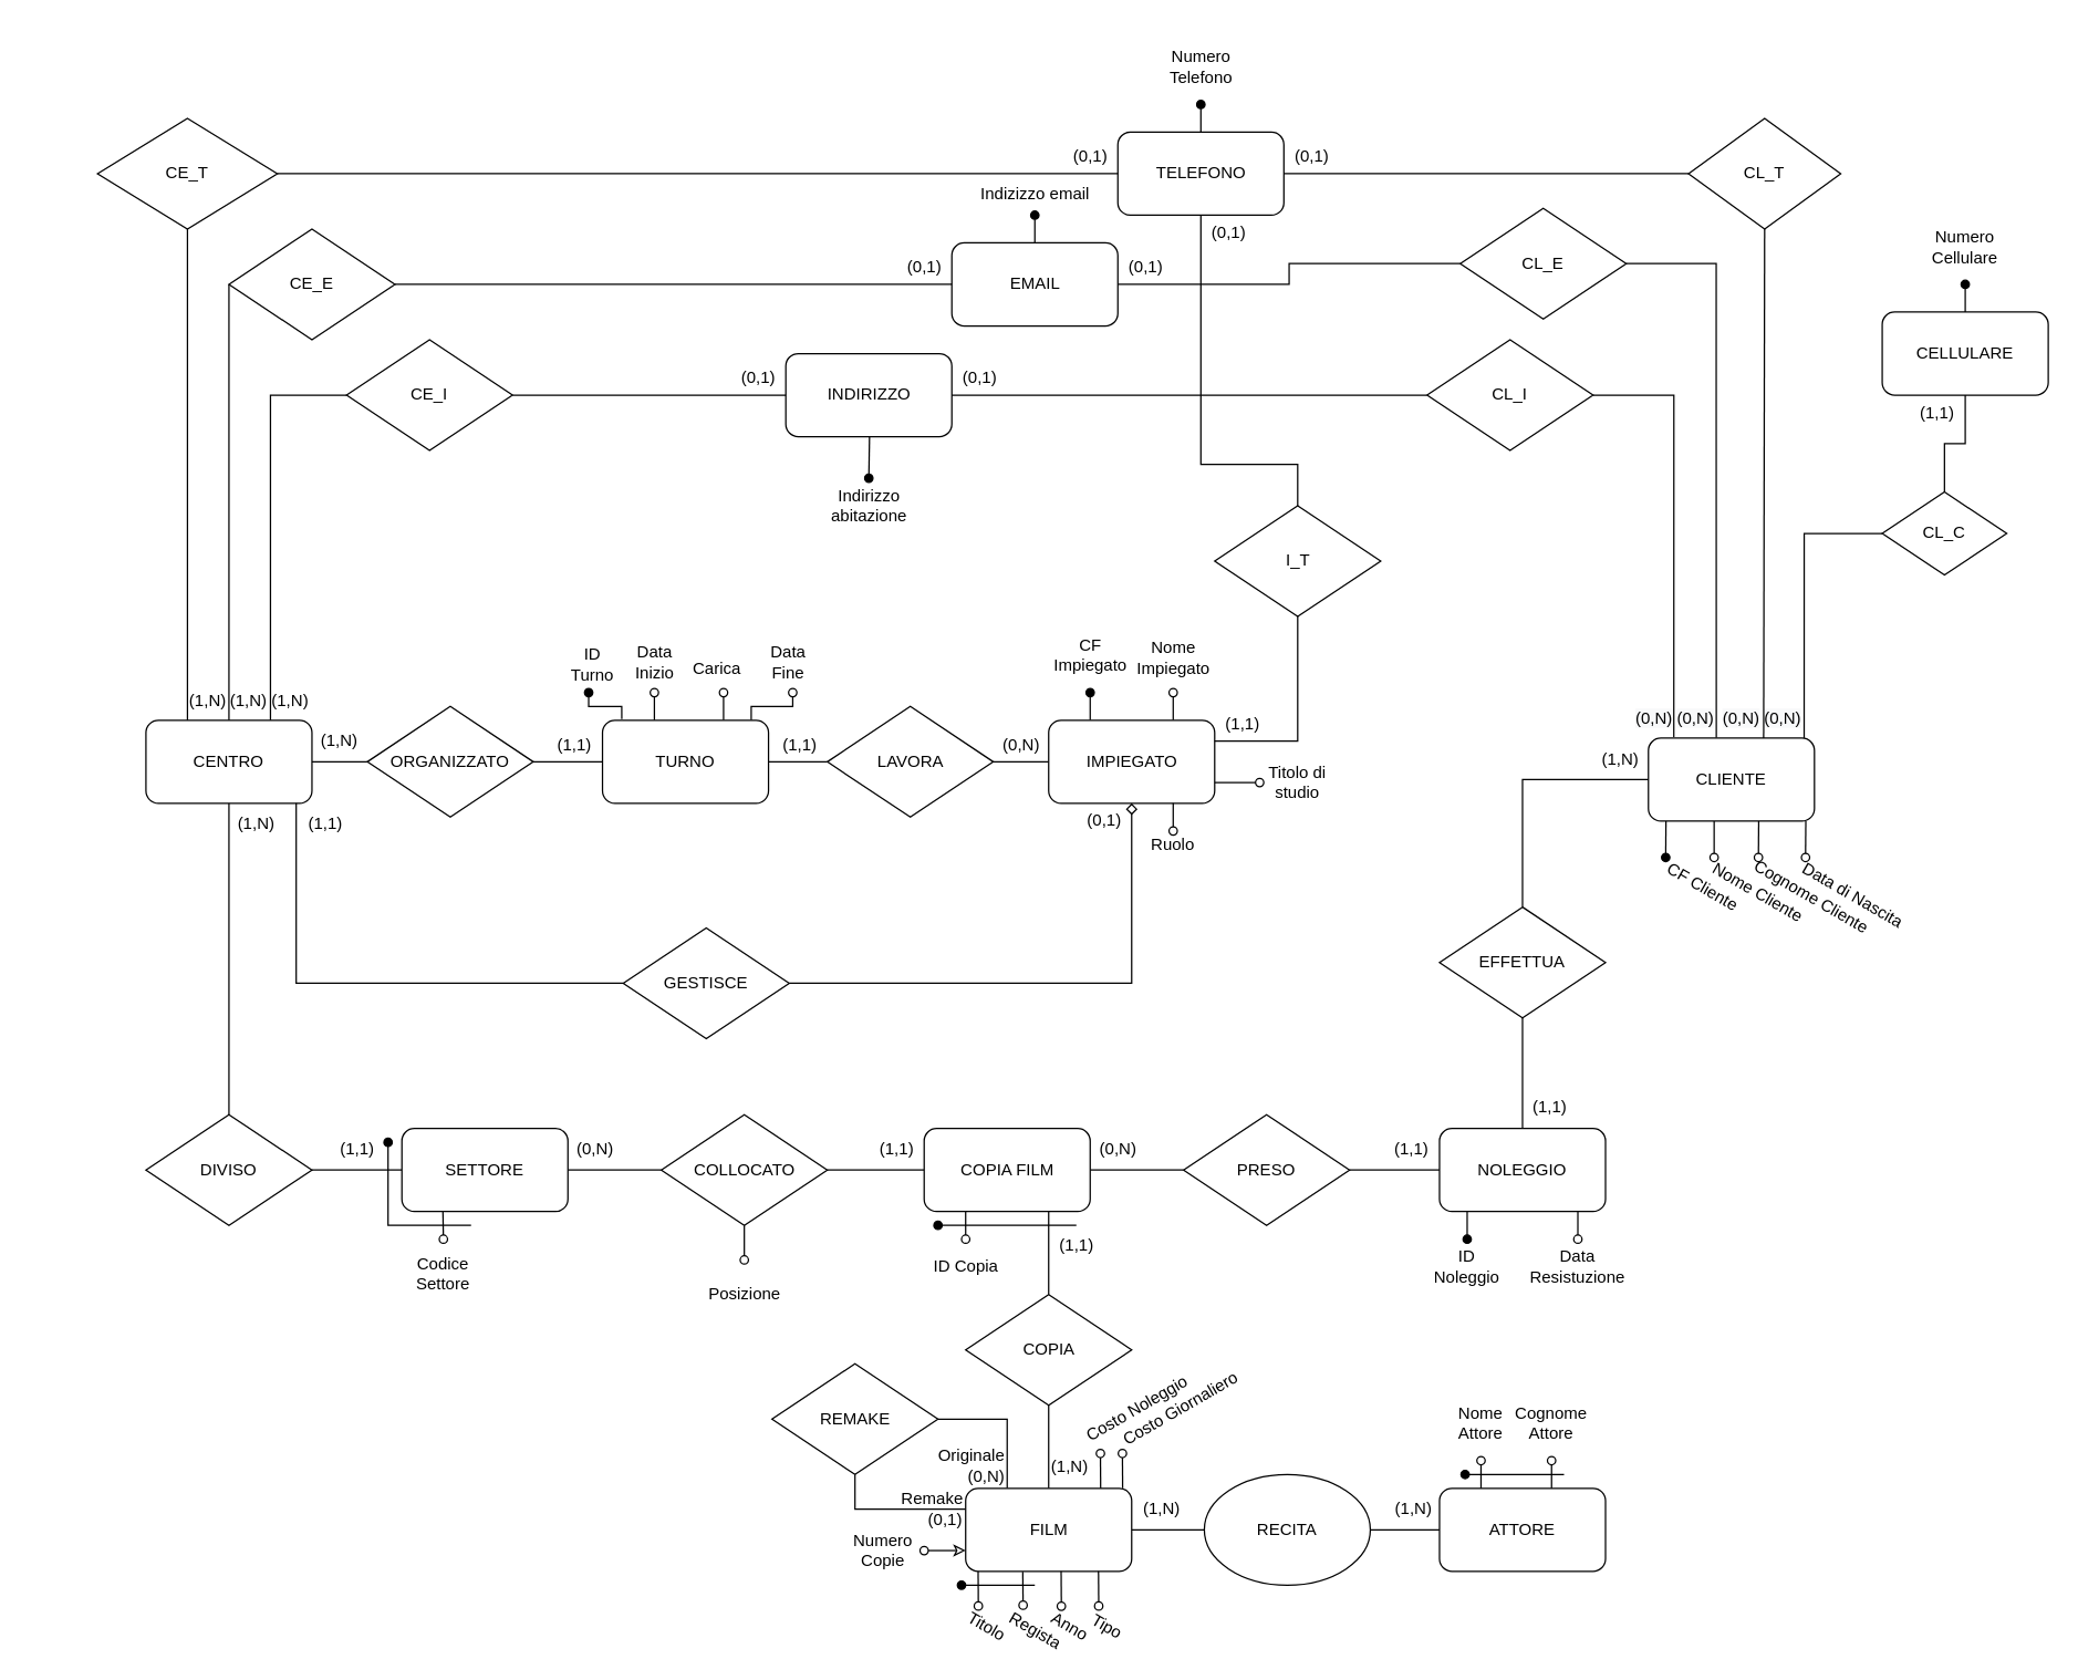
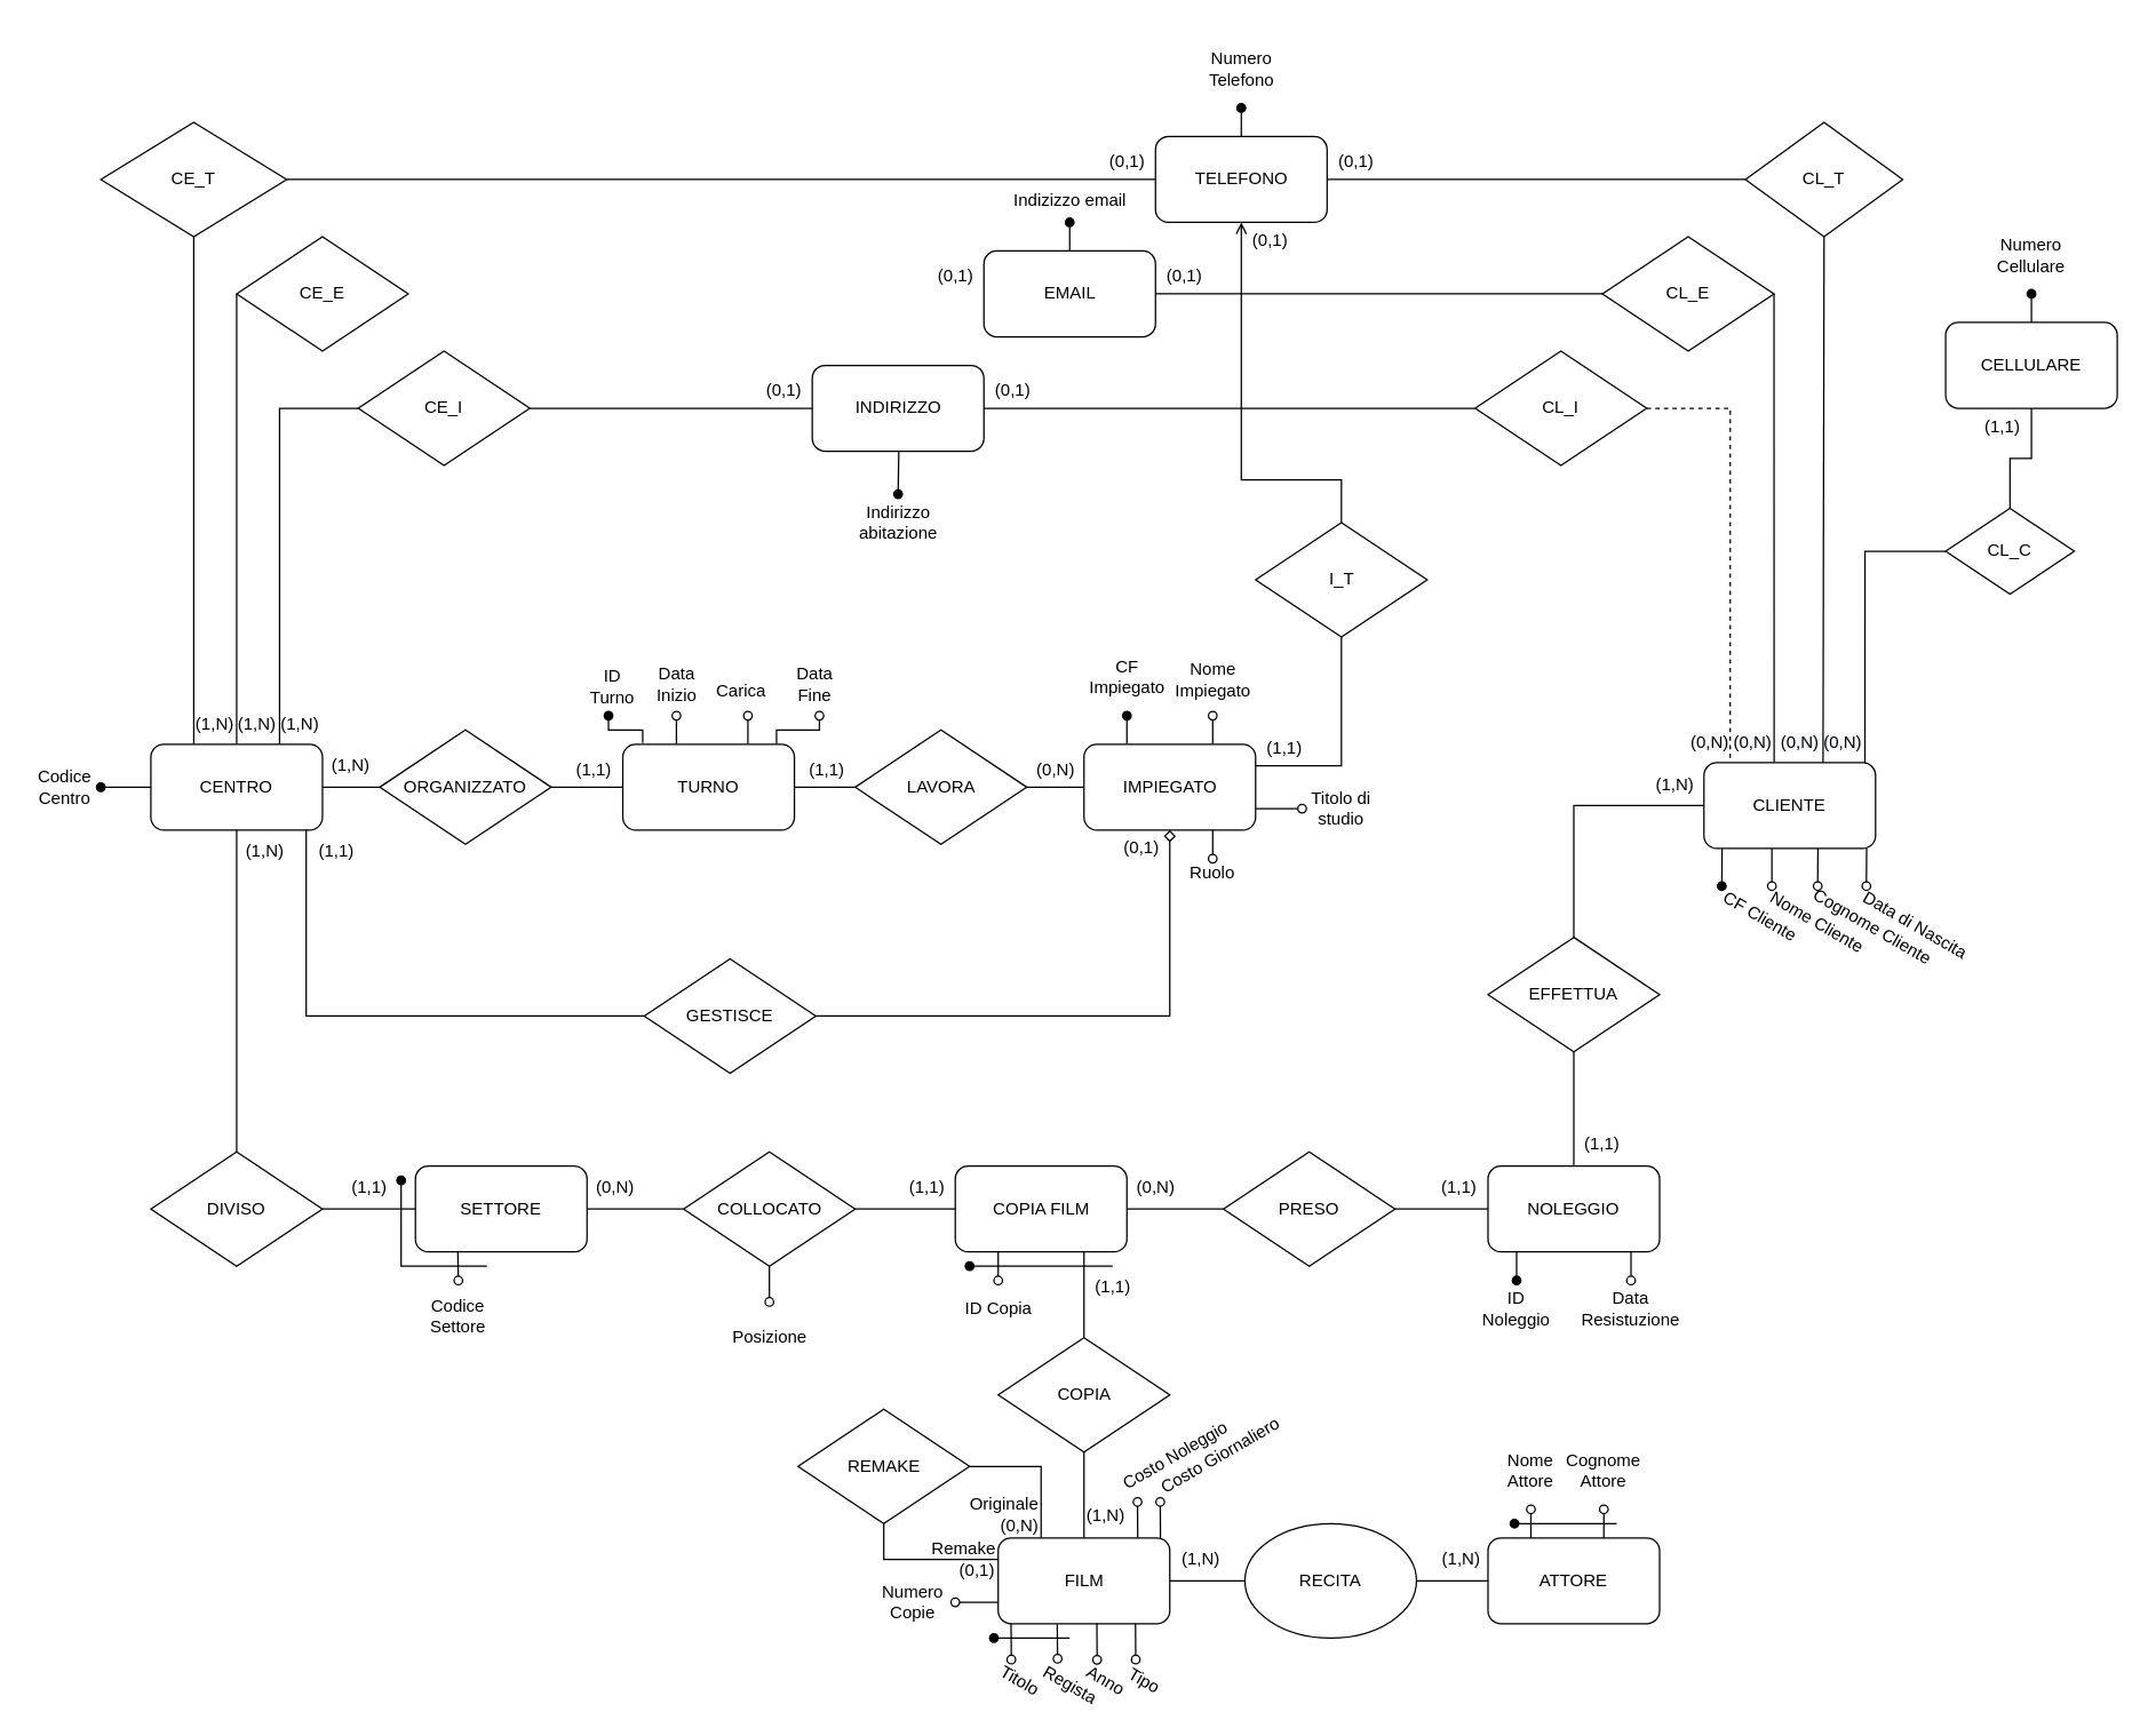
- <mxCell id="129" style="edgeStyle=orthogonalEdgeStyle;rounded=0;orthogonalLoop=1;jettySize=auto;html=1;entryX=0.5;entryY=1;entryDx=0;entryDy=0;endArrow=none;endFill=0;" parent="1" source="130" target="73" edge="1"><mxGeometry relative="1" as="geometry"><Array as="points"><mxPoint x="937" y="335" /><mxPoint x="867" y="335" /></Array></mxGeometry></mxCell>
+ <mxCell id="129" style="edgeStyle=orthogonalEdgeStyle;rounded=0;orthogonalLoop=1;jettySize=auto;html=1;entryX=0.5;entryY=1;entryDx=0;entryDy=0;endArrow=open;endFill=0;" parent="1" source="130" target="73" edge="1"><mxGeometry relative="1" as="geometry"><Array as="points"><mxPoint x="937" y="335" /><mxPoint x="867" y="335" /></Array></mxGeometry></mxCell>
- <mxCell id="136" value="CL_E" style="rhombus;whiteSpace=wrap;html=1;" parent="1" vertex="1"><mxGeometry x="1055" y="150" width="120" height="80" as="geometry" /></mxCell>
+ <mxCell id="136" value="CL_E" style="rhombus;whiteSpace=wrap;html=1;" parent="1" vertex="1"><mxGeometry x="1120" y="165" width="120" height="80" as="geometry" /></mxCell>
- <mxCell id="120" style="edgeStyle=orthogonalEdgeStyle;rounded=0;orthogonalLoop=1;jettySize=auto;html=1;entryX=0;entryY=0.5;entryDx=0;entryDy=0;endArrow=none;endFill=0;exitX=1;exitY=0.5;exitDx=0;exitDy=0;" parent="1" source="122" target="118" edge="1"><mxGeometry relative="1" as="geometry" /></mxCell>
- <mxCell id="137" style="edgeStyle=orthogonalEdgeStyle;rounded=0;orthogonalLoop=1;jettySize=auto;html=1;entryX=0.153;entryY=-0.012;entryDx=0;entryDy=0;endArrow=none;endFill=0;exitX=1;exitY=0.5;exitDx=0;exitDy=0;entryPerimeter=0;" parent="1" source="139" target="86" edge="1"><mxGeometry relative="1" as="geometry"><Array as="points"><mxPoint x="1209" y="285" /><mxPoint x="1209" y="532" /></Array></mxGeometry></mxCell>
+ <mxCell id="137" style="edgeStyle=orthogonalEdgeStyle;rounded=0;orthogonalLoop=1;jettySize=auto;html=1;entryX=0.153;entryY=-0.012;entryDx=0;entryDy=0;endArrow=none;endFill=0;exitX=1;exitY=0.5;exitDx=0;exitDy=0;entryPerimeter=0;dashed=1;" parent="1" source="139" target="86" edge="1"><mxGeometry relative="1" as="geometry"><Array as="points"><mxPoint x="1209" y="285" /><mxPoint x="1209" y="532" /></Array></mxGeometry></mxCell>
+ <mxCell id="110" value="Codice&lt;br&gt;Centro" style="text;html=1;strokeColor=none;fillColor=none;align=center;verticalAlign=middle;whiteSpace=wrap;rounded=0;" parent="1" vertex="1"><mxGeometry x="20" y="530" width="50" height="40" as="geometry" /></mxCell>
+ <mxCell id="111" style="edgeStyle=orthogonalEdgeStyle;rounded=0;orthogonalLoop=1;jettySize=auto;html=1;startArrow=oval;startFill=1;endArrow=none;endFill=0;entryX=0;entryY=0.5;entryDx=0;entryDy=0;exitX=1;exitY=0.5;exitDx=0;exitDy=0;" parent="1" source="110" target="109" edge="1"><mxGeometry x="830" y="465" as="geometry"><mxPoint x="105" y="490" as="sourcePoint" /><mxPoint x="115" y="570" as="targetPoint" /><Array as="points"><mxPoint x="100" y="550" /><mxPoint x="100" y="550" /></Array></mxGeometry></mxCell>
- <mxCell id="163" style="rounded=0;orthogonalLoop=1;jettySize=auto;html=1;startArrow=oval;startFill=0;endArrow=classic;endFill=0;exitX=1;exitY=0.5;exitDx=0;exitDy=0;entryX=0;entryY=0.75;entryDx=0;entryDy=0;sourcePerimeterSpacing=0;" parent="1" source="162" target="54" edge="1"><mxGeometry x="1291.25" y="825" as="geometry"><mxPoint x="287.16" y="1125" as="sourcePoint" /><mxPoint x="547.16" y="905" as="targetPoint" /></mxGeometry></mxCell>
+ <mxCell id="163" style="rounded=0;orthogonalLoop=1;jettySize=auto;html=1;startArrow=oval;startFill=0;endArrow=none;endFill=0;exitX=1;exitY=0.5;exitDx=0;exitDy=0;entryX=0;entryY=0.75;entryDx=0;entryDy=0;sourcePerimeterSpacing=0;" parent="1" source="162" target="54" edge="1"><mxGeometry x="1291.25" y="825" as="geometry"><mxPoint x="287.16" y="1125" as="sourcePoint" /><mxPoint x="547.16" y="905" as="targetPoint" /></mxGeometry></mxCell>
